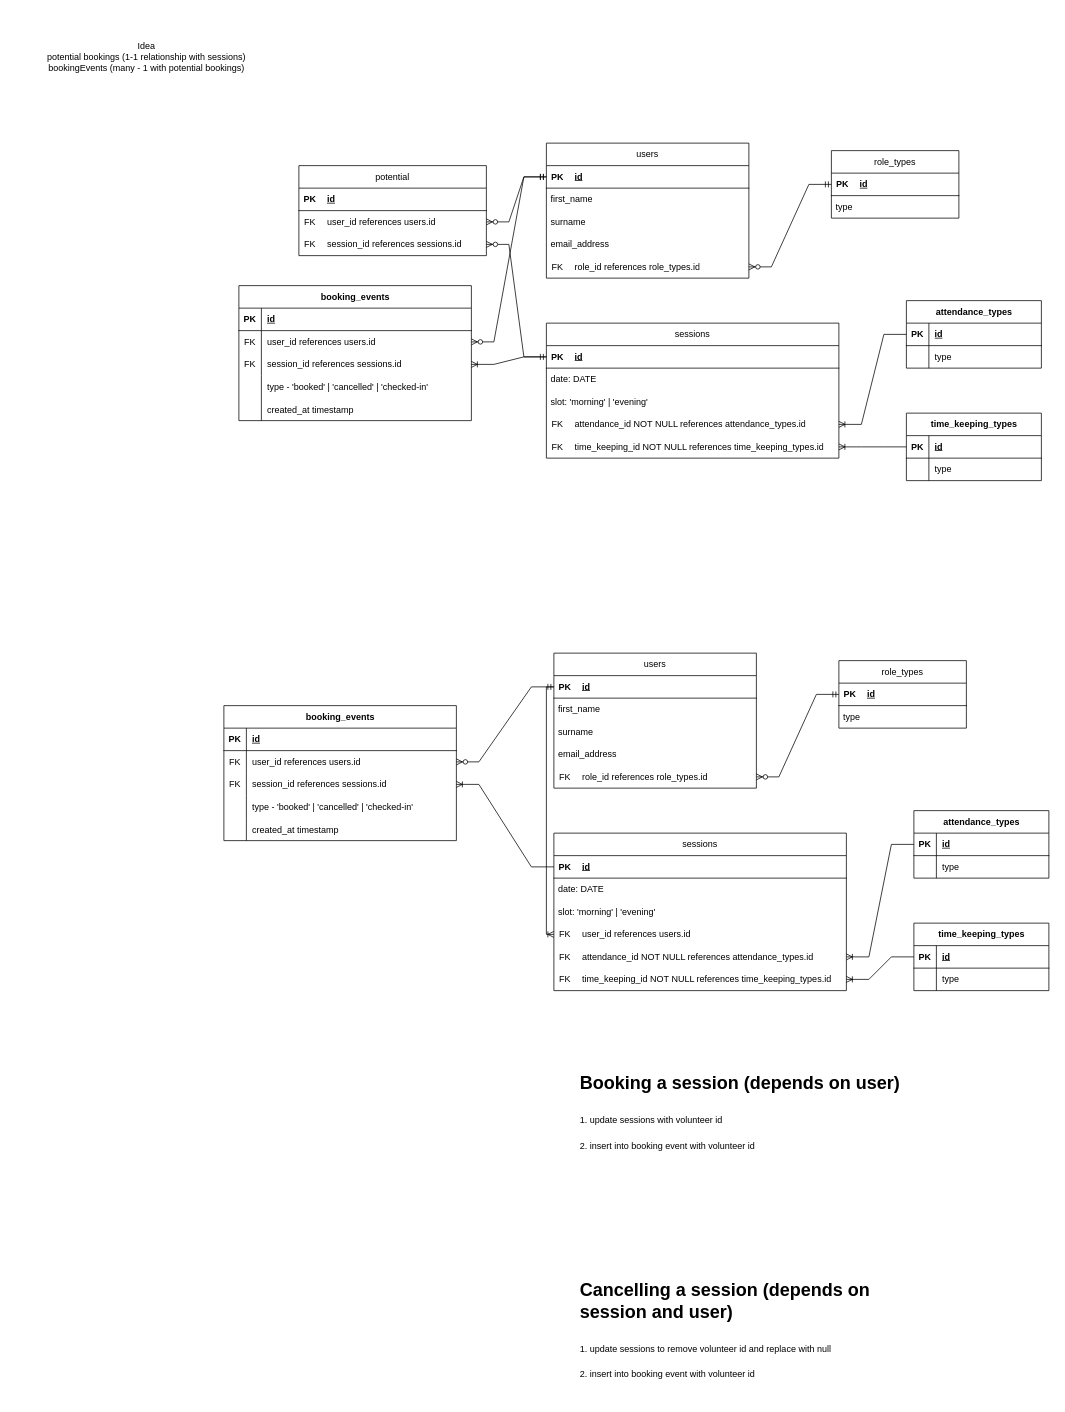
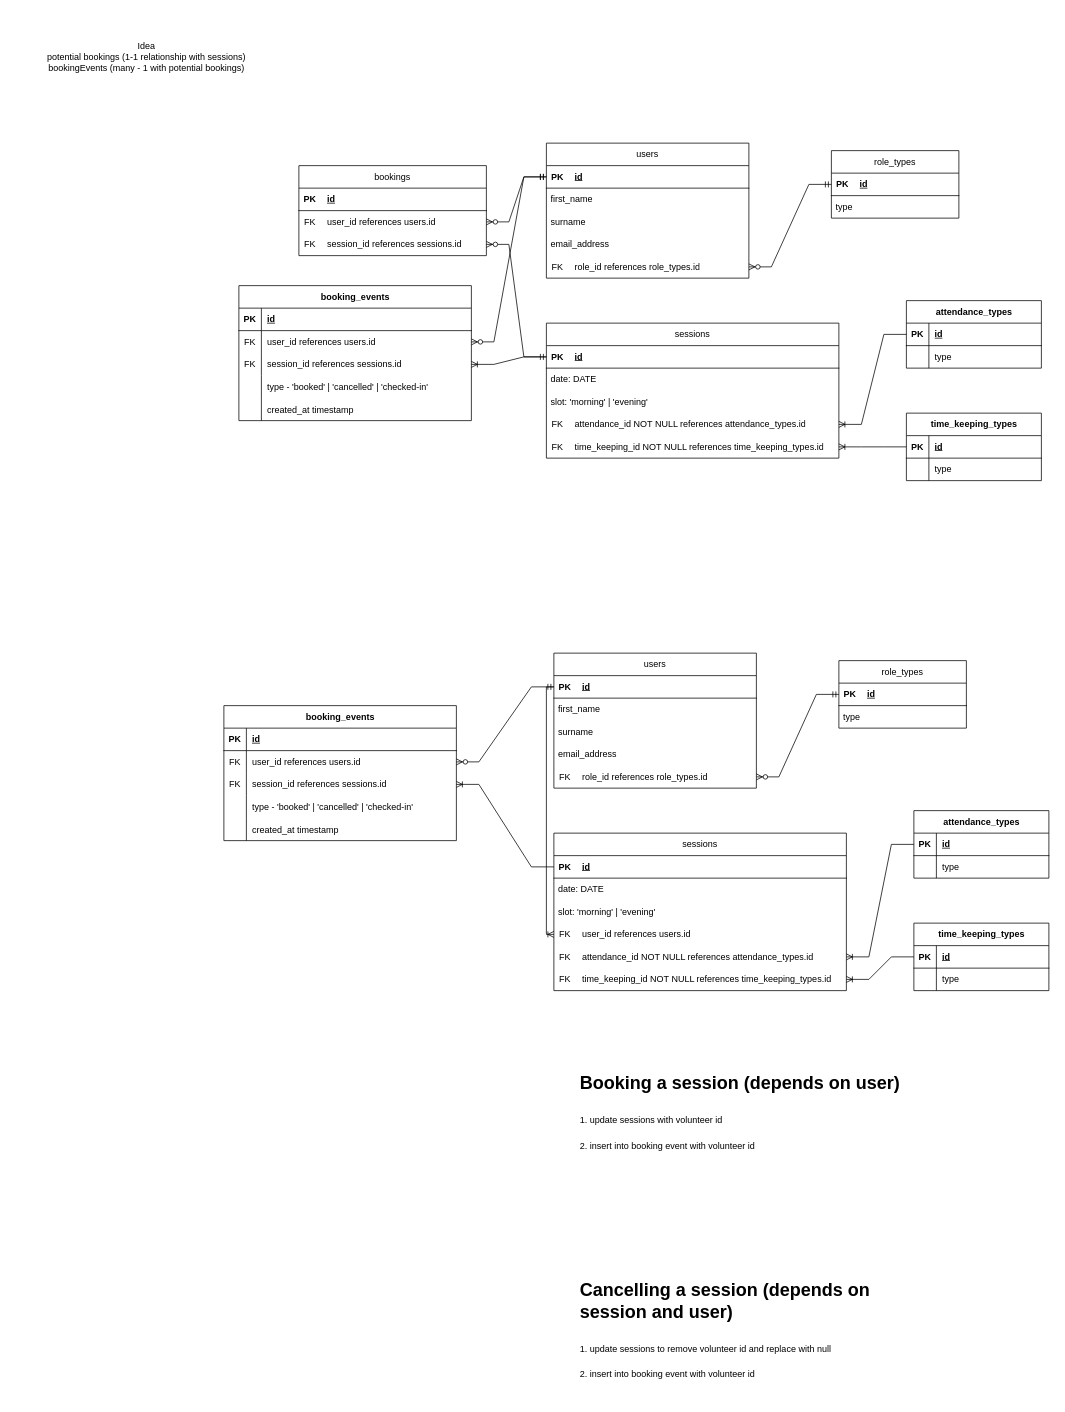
- <mxCell id="35" value="potential" style="swimlane;fontStyle=0;childLayout=stackLayout;horizontal=1;startSize=30;horizontalStack=0;resizeParent=1;resizeParentMax=0;resizeLast=0;collapsible=1;marginBottom=0;whiteSpace=wrap;html=1;" parent="1" vertex="1"><mxGeometry x="398" y="220" width="250" height="120" as="geometry" /></mxCell>
+ <mxCell id="35" value="bookings" style="swimlane;fontStyle=0;childLayout=stackLayout;horizontal=1;startSize=30;horizontalStack=0;resizeParent=1;resizeParentMax=0;resizeLast=0;collapsible=1;marginBottom=0;whiteSpace=wrap;html=1;" parent="1" vertex="1"><mxGeometry x="398" y="220" width="250" height="120" as="geometry" /></mxCell>
